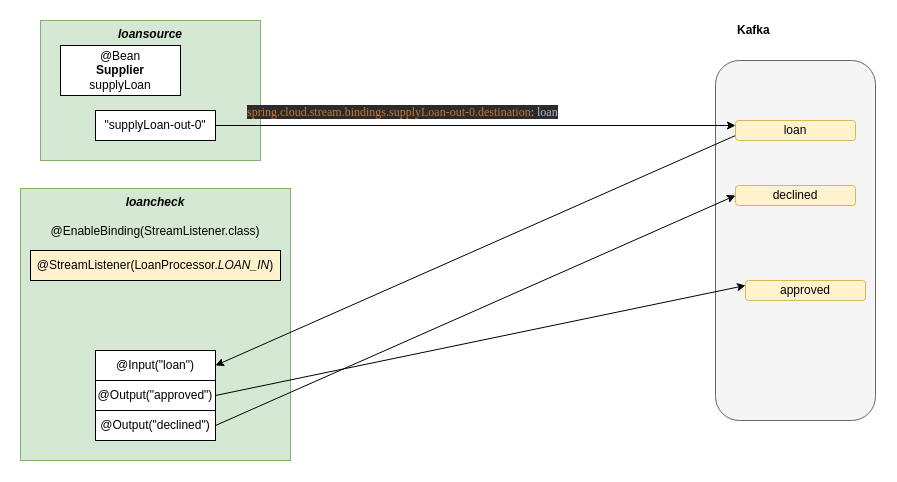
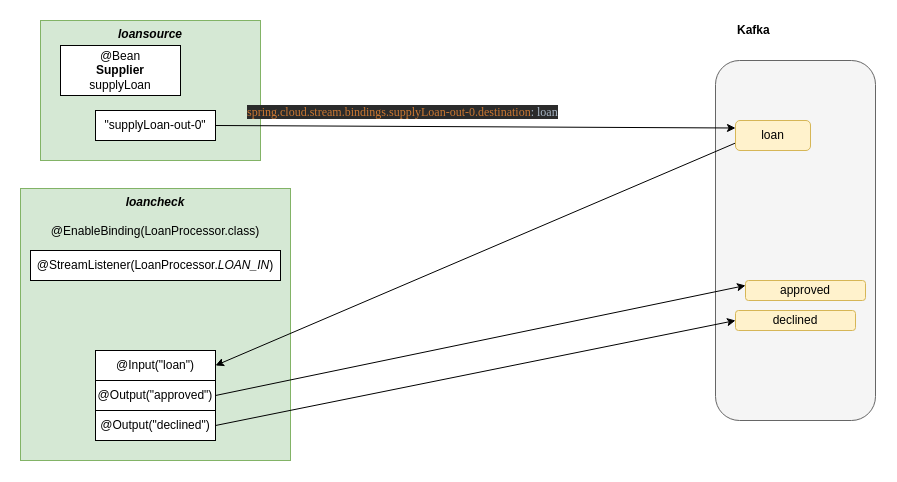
- <mxCell id="9" value="loan" style="rounded=1;whiteSpace=wrap;html=1;align=center;fillColor=#fff2cc;strokeColor=#d6b656;" vertex="1" parent="1"><mxGeometry x="735" y="120" width="120" height="20" as="geometry" /></mxCell>
+ <mxCell id="9" value="loan" style="rounded=1;whiteSpace=wrap;html=1;align=center;fillColor=#fff2cc;strokeColor=#d6b656;" vertex="1" parent="1"><mxGeometry x="735" y="120" width="75" height="30" as="geometry" /></mxCell>
- <mxCell id="18" value="declined" style="rounded=1;whiteSpace=wrap;html=1;align=center;fillColor=#fff2cc;strokeColor=#d6b656;" vertex="1" parent="1"><mxGeometry x="735" y="185" width="120" height="20" as="geometry" /></mxCell>
+ <mxCell id="18" value="declined" style="rounded=1;whiteSpace=wrap;html=1;align=center;fillColor=#fff2cc;strokeColor=#d6b656;" vertex="1" parent="1"><mxGeometry x="735" y="310" width="120" height="20" as="geometry" /></mxCell>
- <mxCell id="2" value="loancheck&lt;br&gt;&lt;br&gt;&lt;span style=&quot;font-style: normal ; font-weight: 400&quot;&gt;@EnableBinding(StreamListener.class)&lt;/span&gt;" style="rounded=0;whiteSpace=wrap;html=1;fillColor=#d5e8d4;strokeColor=#82b366;verticalAlign=top;fontStyle=3" vertex="1" parent="1"><mxGeometry x="20" y="188" width="270" height="272" as="geometry" /></mxCell>
+ <mxCell id="2" value="loancheck&lt;br&gt;&lt;br&gt;&lt;span style=&quot;font-style: normal ; font-weight: 400&quot;&gt;@EnableBinding(LoanProcessor.class)&lt;/span&gt;" style="rounded=0;whiteSpace=wrap;html=1;fillColor=#d5e8d4;strokeColor=#82b366;verticalAlign=top;fontStyle=3" vertex="1" parent="1"><mxGeometry x="20" y="188" width="270" height="272" as="geometry" /></mxCell>
- <mxCell id="19" value="@StreamListener(LoanProcessor.&lt;i&gt;LOAN_IN&lt;/i&gt;)" style="rounded=0;whiteSpace=wrap;html=1;fillColor=#fff2cc;" vertex="1" parent="1"><mxGeometry x="30" y="250" width="250" height="30" as="geometry" /></mxCell>
+ <mxCell id="19" value="@StreamListener(LoanProcessor.&lt;i&gt;LOAN_IN&lt;/i&gt;)" style="rounded=0;whiteSpace=wrap;html=1;" vertex="1" parent="1"><mxGeometry x="30" y="250" width="250" height="30" as="geometry" /></mxCell>
